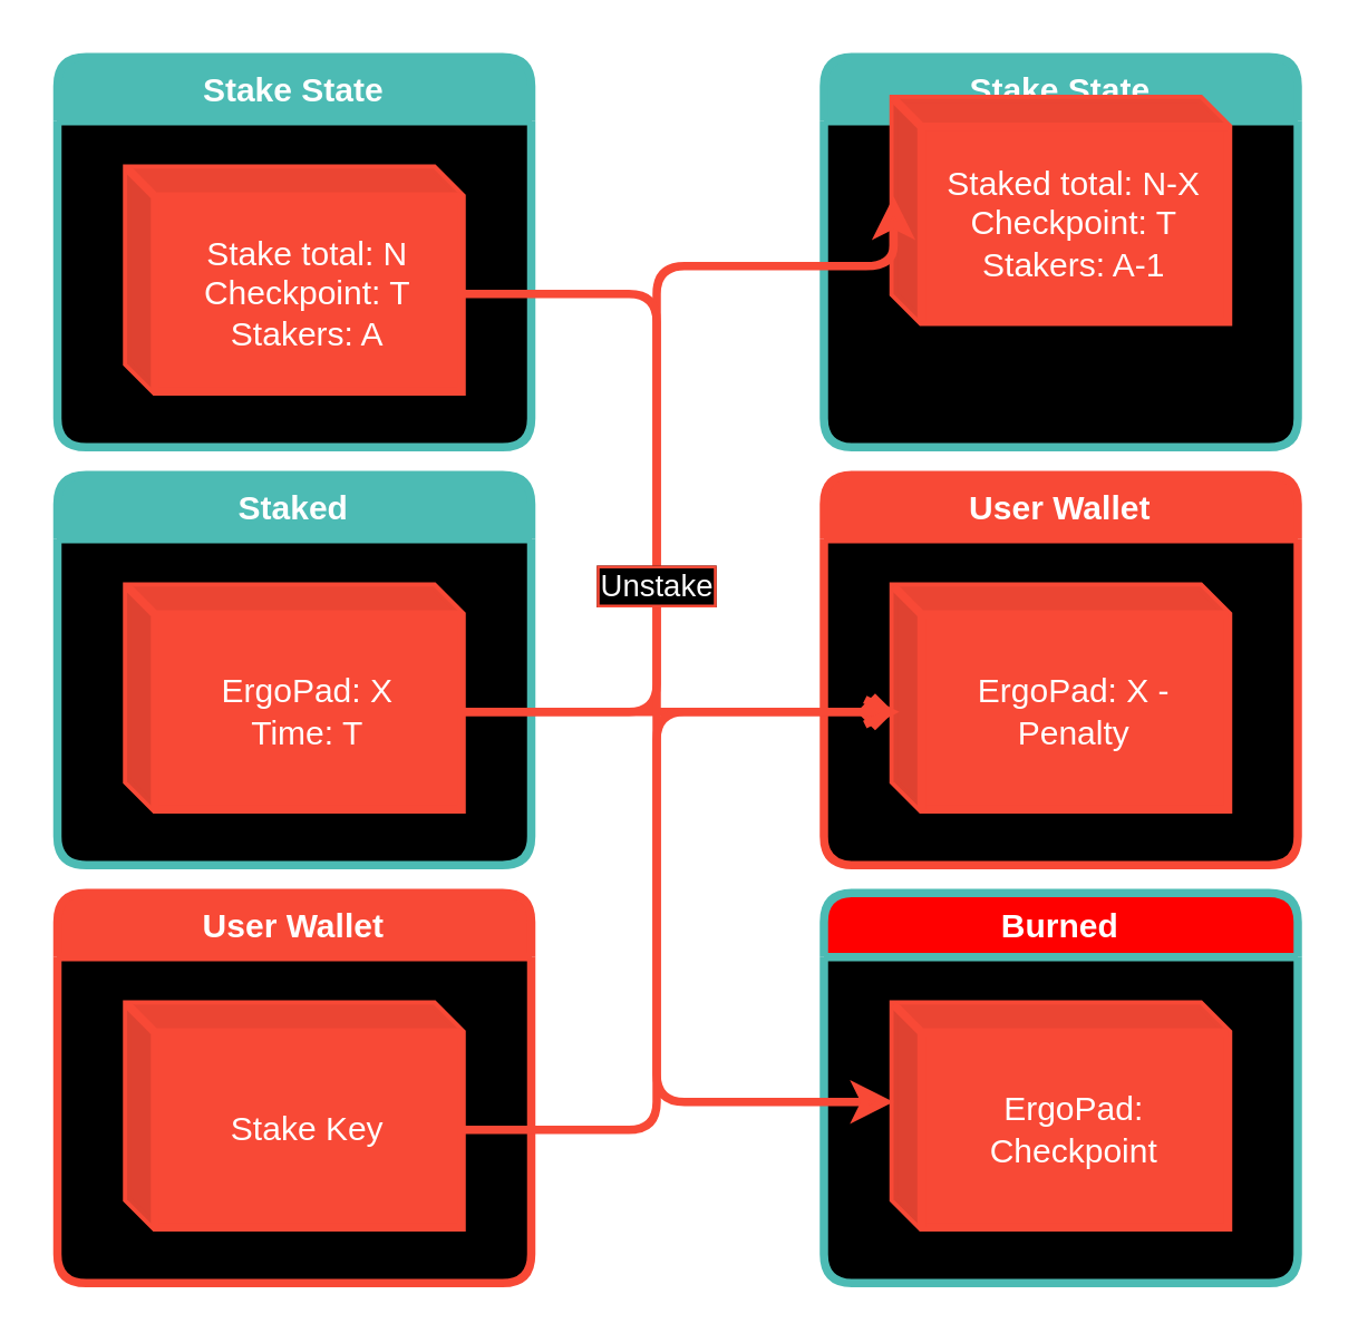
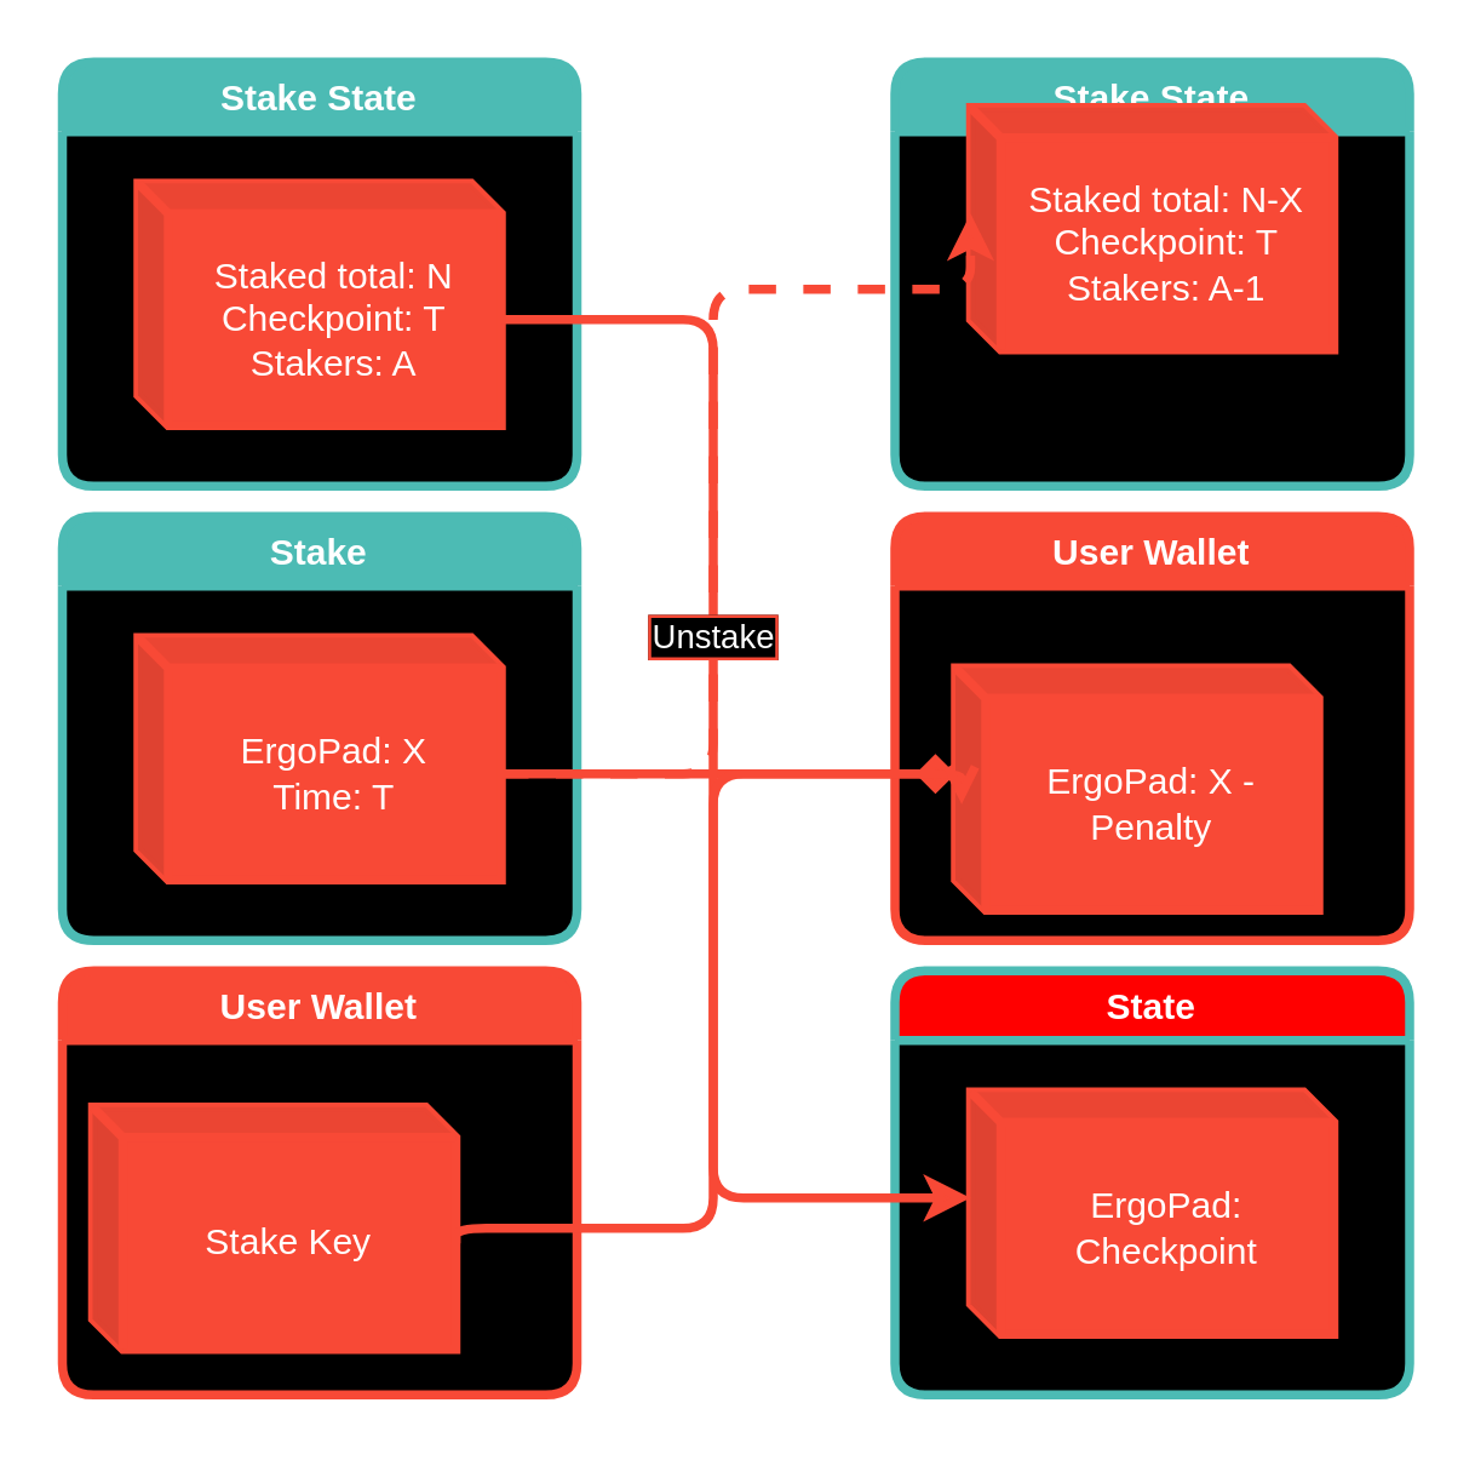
- <mxCell id="12" value="" style="edgeStyle=orthogonalEdgeStyle;rounded=1;orthogonalLoop=1;jettySize=auto;html=1;exitX=0;exitY=0;exitDx=120;exitDy=45;exitPerimeter=0;labelBackgroundColor=#000000;strokeColor=#F84936;fontColor=#FFFFFF;strokeWidth=3;labelBorderColor=#F84936;entryX=0;entryY=0;entryDx=0;entryDy=35;entryPerimeter=0;" parent="1" source="5" target="11" edge="1"><mxGeometry relative="1" as="geometry"><Array as="points"><mxPoint x="235" y="255" /><mxPoint x="235" y="95" /></Array><mxPoint x="330" y="405" as="targetPoint" /><mxPoint x="175" y="115" as="sourcePoint" /></mxGeometry></mxCell>
+ <mxCell id="12" value="" style="edgeStyle=orthogonalEdgeStyle;rounded=1;orthogonalLoop=1;jettySize=auto;html=1;exitX=0;exitY=0;exitDx=120;exitDy=45;exitPerimeter=0;labelBackgroundColor=#000000;strokeColor=#F84936;fontColor=#FFFFFF;strokeWidth=3;labelBorderColor=#F84936;entryX=0;entryY=0;entryDx=0;entryDy=35;entryPerimeter=0;dashed=1;" parent="1" source="5" target="11" edge="1"><mxGeometry relative="1" as="geometry"><Array as="points"><mxPoint x="235" y="255" /><mxPoint x="235" y="95" /></Array><mxPoint x="330" y="405" as="targetPoint" /><mxPoint x="175" y="115" as="sourcePoint" /></mxGeometry></mxCell>
- <mxCell id="7" value="Stake total: N&lt;br&gt;Checkpoint: T&lt;br&gt;Stakers: A" style="shape=cube;whiteSpace=wrap;html=1;boundedLbl=1;backgroundOutline=1;darkOpacity=0.05;darkOpacity2=0.1;rounded=1;labelBorderColor=none;fontColor=#FFFFFF;strokeColor=#F84936;strokeWidth=3;fillColor=#F84936;size=10;" parent="6" vertex="1"><mxGeometry x="25" y="40" width="120" height="80" as="geometry" /></mxCell>
+ <mxCell id="7" value="Staked total: N&lt;br&gt;Checkpoint: T&lt;br&gt;Stakers: A" style="shape=cube;whiteSpace=wrap;html=1;boundedLbl=1;backgroundOutline=1;darkOpacity=0.05;darkOpacity2=0.1;rounded=1;labelBorderColor=none;fontColor=#FFFFFF;strokeColor=#F84936;strokeWidth=3;fillColor=#F84936;size=10;" parent="6" vertex="1"><mxGeometry x="25" y="40" width="120" height="80" as="geometry" /></mxCell>
- <mxCell id="4" value="Staked" style="swimlane;container=1;collapsible=0;fillColor=#4CBBB4;swimlaneLine=1;rounded=1;swimlaneFillColor=#000000;fontColor=#FFFFFF;labelBorderColor=none;strokeColor=#4CBBB4;strokeWidth=3;" parent="1" vertex="1"><mxGeometry x="20" y="170" width="170" height="140" as="geometry" /></mxCell>
+ <mxCell id="4" value="Stake" style="swimlane;container=1;collapsible=0;fillColor=#4CBBB4;swimlaneLine=1;rounded=1;swimlaneFillColor=#000000;fontColor=#FFFFFF;labelBorderColor=none;strokeColor=#4CBBB4;strokeWidth=3;" parent="1" vertex="1"><mxGeometry x="20" y="170" width="170" height="140" as="geometry" /></mxCell>
- <mxCell id="3" value="ErgoPad: X - Penalty" style="shape=cube;whiteSpace=wrap;html=1;boundedLbl=1;backgroundOutline=1;darkOpacity=0.05;darkOpacity2=0.1;rounded=1;labelBorderColor=none;fontColor=#FFFFFF;strokeColor=#F84936;strokeWidth=3;fillColor=#F84936;size=10;" parent="2" vertex="1"><mxGeometry x="25" y="40" width="120" height="80" as="geometry" /></mxCell>
+ <mxCell id="3" value="ErgoPad: X - Penalty" style="shape=cube;whiteSpace=wrap;html=1;boundedLbl=1;backgroundOutline=1;darkOpacity=0.05;darkOpacity2=0.1;rounded=1;labelBorderColor=none;fontColor=#FFFFFF;strokeColor=#F84936;strokeWidth=3;fillColor=#F84936;size=10;" parent="2" vertex="1"><mxGeometry x="20" y="50" width="120" height="80" as="geometry" /></mxCell>
- <mxCell id="8" value="Burned" style="swimlane;container=1;collapsible=0;fillColor=#FF0000;swimlaneLine=1;rounded=1;swimlaneFillColor=#000000;fontColor=#FFFFFF;labelBorderColor=none;strokeColor=#4CBBB4;strokeWidth=3;" parent="1" vertex="1"><mxGeometry x="295" y="320" width="170" height="140" as="geometry" /></mxCell>
+ <mxCell id="8" value="State" style="swimlane;container=1;collapsible=0;fillColor=#FF0000;swimlaneLine=1;rounded=1;swimlaneFillColor=#000000;fontColor=#FFFFFF;labelBorderColor=none;strokeColor=#4CBBB4;strokeWidth=3;" parent="1" vertex="1"><mxGeometry x="295" y="320" width="170" height="140" as="geometry" /></mxCell>
- <mxCell id="16" value="Stake Key" style="shape=cube;whiteSpace=wrap;html=1;boundedLbl=1;backgroundOutline=1;darkOpacity=0.05;darkOpacity2=0.1;rounded=1;labelBorderColor=none;fontColor=#FFFFFF;strokeColor=#F84936;strokeWidth=3;fillColor=#F84936;size=10;" parent="15" vertex="1"><mxGeometry x="25" y="40" width="120" height="80" as="geometry" /></mxCell>
+ <mxCell id="16" value="Stake Key" style="shape=cube;whiteSpace=wrap;html=1;boundedLbl=1;backgroundOutline=1;darkOpacity=0.05;darkOpacity2=0.1;rounded=1;labelBorderColor=none;fontColor=#FFFFFF;strokeColor=#F84936;strokeWidth=3;fillColor=#F84936;size=10;" parent="15" vertex="1"><mxGeometry x="10" y="45" width="120" height="80" as="geometry" /></mxCell>
